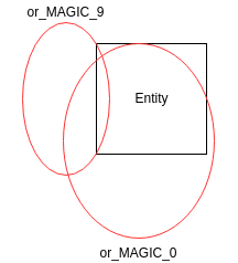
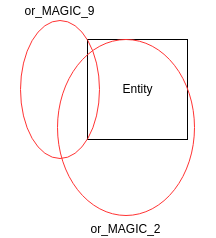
- <mxCell id="3" value="or_MAGIC_0" style="ellipse;whiteSpace=wrap;html=1;fillColor=none;strokeColor=#FF3333;verticalAlign=top;labelPosition=center;verticalLabelPosition=bottom;align=center;" parent="1" vertex="1"><mxGeometry x="57" y="39" width="137" height="176" as="geometry" /></mxCell>
+ <mxCell id="3" value="or_MAGIC_2" style="ellipse;whiteSpace=wrap;html=1;fillColor=none;strokeColor=#FF3333;verticalAlign=top;labelPosition=center;verticalLabelPosition=bottom;align=center;" parent="1" vertex="1"><mxGeometry x="57" y="39" width="137" height="176" as="geometry" /></mxCell>
